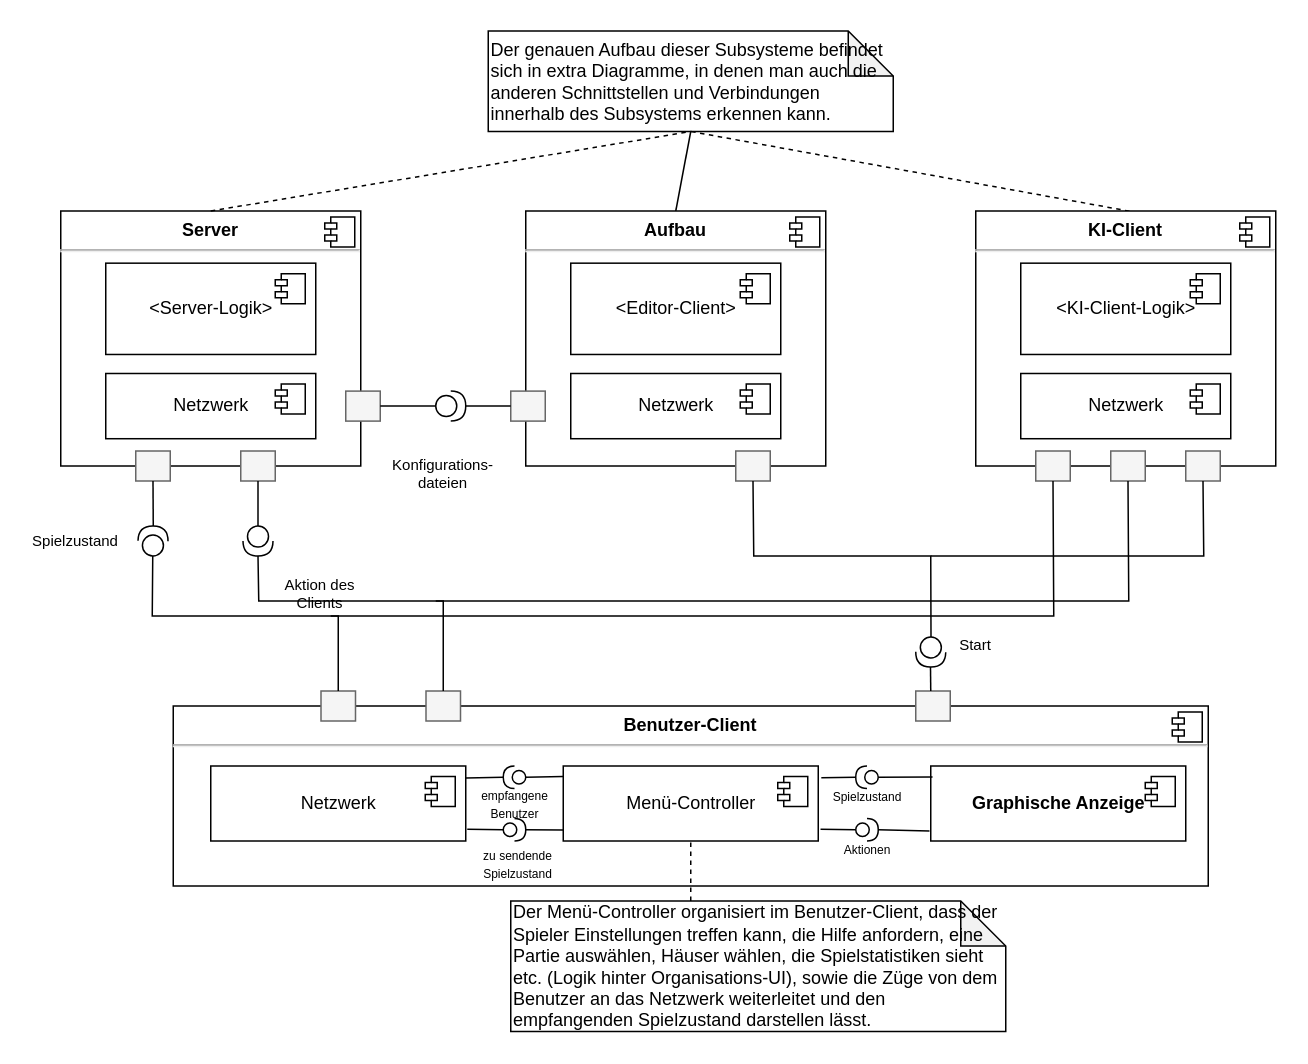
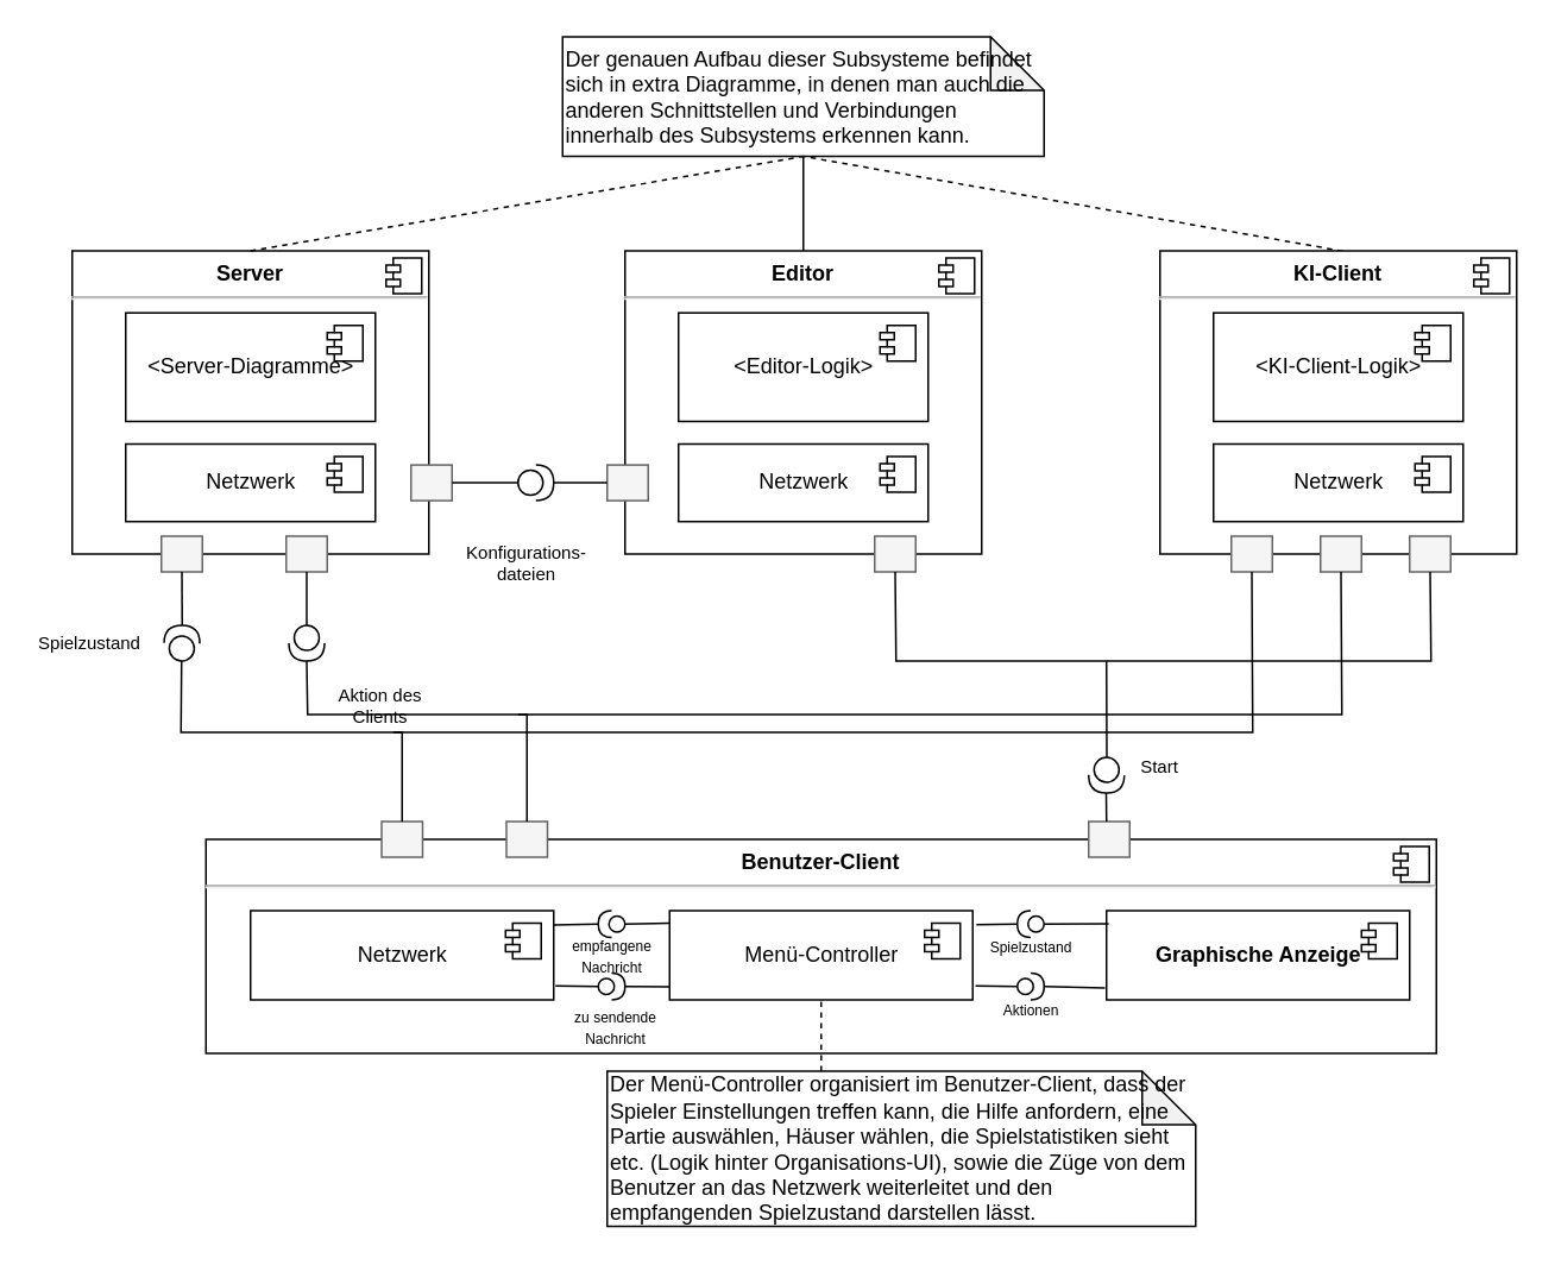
- <mxCell id="42" value="&lt;blockquote style=&quot;margin: 0 0 0 40px ; border: none ; padding: 0px&quot;&gt;&lt;/blockquote&gt;Der genauen Aufbau dieser Subsysteme befindet sich in extra Diagramme, in denen man auch die anderen Schnittstellen und Verbindungen innerhalb des Subsystems erkennen kann.&amp;nbsp;" style="shape=note;whiteSpace=wrap;html=1;backgroundOutline=1;darkOpacity=0.05;align=left;" vertex="1" parent="1"><mxGeometry x="325" y="20" width="270" height="67" as="geometry" /></mxCell>
+ <mxCell id="42" value="&lt;blockquote style=&quot;margin: 0 0 0 40px ; border: none ; padding: 0px&quot;&gt;&lt;/blockquote&gt;Der genauen Aufbau dieser Subsysteme befindet sich in extra Diagramme, in denen man auch die anderen Schnittstellen und Verbindungen innerhalb des Subsystems erkennen kann.&amp;nbsp;" style="shape=note;whiteSpace=wrap;html=1;backgroundOutline=1;darkOpacity=0.05;align=left;" vertex="1" parent="1"><mxGeometry x="315" y="20" width="270" height="67" as="geometry" /></mxCell>
- <mxCell id="60" value="&lt;p style=&quot;margin: 0px ; margin-top: 6px ; text-align: center&quot;&gt;&lt;b&gt;Aufbau&lt;/b&gt;&lt;/p&gt;&lt;hr&gt;&lt;p style=&quot;margin: 0px ; margin-left: 8px&quot;&gt;&lt;br&gt;&lt;/p&gt;" style="align=left;overflow=fill;html=1;dropTarget=0;" vertex="1" parent="59"><mxGeometry width="200" height="170" as="geometry" /></mxCell>
+ <mxCell id="60" value="&lt;p style=&quot;margin: 0px ; margin-top: 6px ; text-align: center&quot;&gt;&lt;b&gt;Editor&lt;/b&gt;&lt;/p&gt;&lt;hr&gt;&lt;p style=&quot;margin: 0px ; margin-left: 8px&quot;&gt;&lt;br&gt;&lt;/p&gt;" style="align=left;overflow=fill;html=1;dropTarget=0;" vertex="1" parent="59"><mxGeometry width="200" height="170" as="geometry" /></mxCell>
- <mxCell id="35" value="&amp;lt;Server-Logik&amp;gt;" style="html=1;dropTarget=0;" parent="30" vertex="1"><mxGeometry x="30" y="34.783" width="140" height="60.87" as="geometry" /></mxCell>
+ <mxCell id="35" value="&amp;lt;Server-Diagramme&amp;gt;" style="html=1;dropTarget=0;" parent="30" vertex="1"><mxGeometry x="30" y="34.783" width="140" height="60.87" as="geometry" /></mxCell>
- <mxCell id="64" value="&amp;lt;Editor-Client&amp;gt;" style="html=1;dropTarget=0;" vertex="1" parent="59"><mxGeometry x="30" y="34.783" width="140" height="60.87" as="geometry" /></mxCell>
+ <mxCell id="64" value="&amp;lt;Editor-Logik&amp;gt;" style="html=1;dropTarget=0;" vertex="1" parent="59"><mxGeometry x="30" y="34.783" width="140" height="60.87" as="geometry" /></mxCell>
- <mxCell id="23" value="&lt;font style=&quot;font-size: 8px&quot;&gt;empfangene Benutzer&lt;/font&gt;" style="text;html=1;strokeColor=none;fillColor=none;align=center;verticalAlign=middle;whiteSpace=wrap;rounded=0;fontSize=10;" vertex="1" parent="2"><mxGeometry x="197.5" y="50" width="60" height="30" as="geometry" /></mxCell>
+ <mxCell id="23" value="&lt;font style=&quot;font-size: 8px&quot;&gt;empfangene Nachricht&lt;/font&gt;" style="text;html=1;strokeColor=none;fillColor=none;align=center;verticalAlign=middle;whiteSpace=wrap;rounded=0;fontSize=10;" vertex="1" parent="2"><mxGeometry x="197.5" y="50" width="60" height="30" as="geometry" /></mxCell>
- <mxCell id="24" value="&lt;font style=&quot;font-size: 8px&quot;&gt;zu sendende Spielzustand&lt;/font&gt;" style="text;html=1;strokeColor=none;fillColor=none;align=center;verticalAlign=middle;whiteSpace=wrap;rounded=0;fontSize=10;" vertex="1" parent="2"><mxGeometry x="200" y="90" width="60" height="30" as="geometry" /></mxCell>
+ <mxCell id="24" value="&lt;font style=&quot;font-size: 8px&quot;&gt;zu sendende Nachricht&lt;/font&gt;" style="text;html=1;strokeColor=none;fillColor=none;align=center;verticalAlign=middle;whiteSpace=wrap;rounded=0;fontSize=10;" vertex="1" parent="2"><mxGeometry x="200" y="90" width="60" height="30" as="geometry" /></mxCell>
